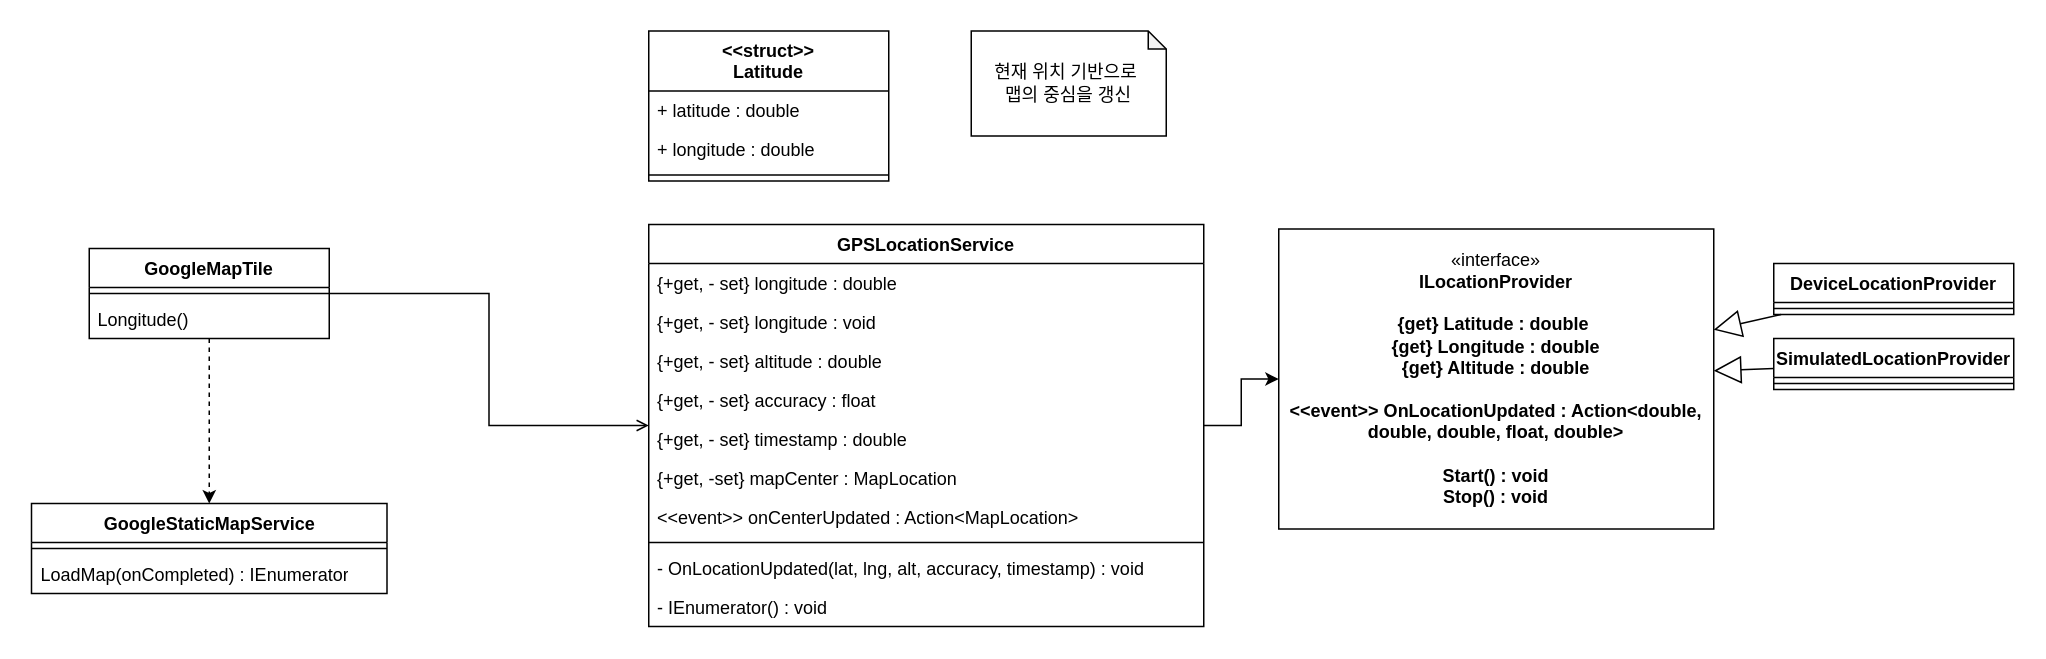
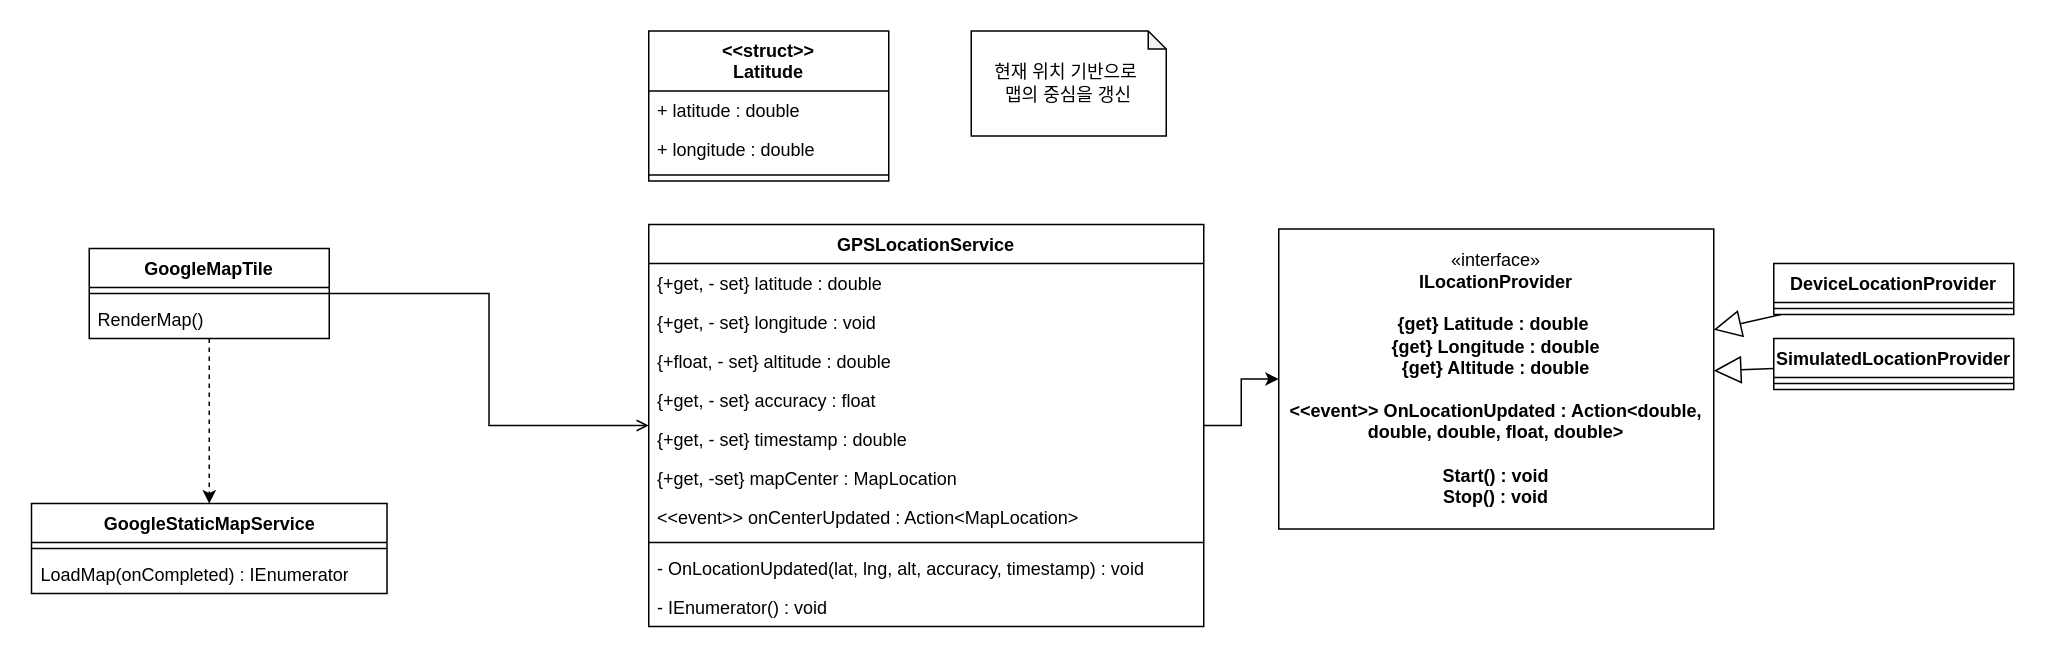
- <mxCell id="11" value="{+get, - set} longitude : double" style="text;strokeColor=none;fillColor=none;align=left;verticalAlign=top;spacingLeft=4;spacingRight=4;overflow=hidden;rotatable=0;points=[[0,0.5],[1,0.5]];portConstraint=eastwest;whiteSpace=wrap;html=1;" parent="10" vertex="1"><mxGeometry y="26" width="370" height="26" as="geometry" /></mxCell>
+ <mxCell id="11" value="{+get, - set} latitude : double" style="text;strokeColor=none;fillColor=none;align=left;verticalAlign=top;spacingLeft=4;spacingRight=4;overflow=hidden;rotatable=0;points=[[0,0.5],[1,0.5]];portConstraint=eastwest;whiteSpace=wrap;html=1;" parent="10" vertex="1"><mxGeometry y="26" width="370" height="26" as="geometry" /></mxCell>
- <mxCell id="30" value="Longitude()" style="text;strokeColor=none;fillColor=none;align=left;verticalAlign=top;spacingLeft=4;spacingRight=4;overflow=hidden;rotatable=0;points=[[0,0.5],[1,0.5]];portConstraint=eastwest;whiteSpace=wrap;html=1;" vertex="1" parent="28"><mxGeometry y="34" width="160" height="26" as="geometry" /></mxCell>
+ <mxCell id="30" value="RenderMap()" style="text;strokeColor=none;fillColor=none;align=left;verticalAlign=top;spacingLeft=4;spacingRight=4;overflow=hidden;rotatable=0;points=[[0,0.5],[1,0.5]];portConstraint=eastwest;whiteSpace=wrap;html=1;" vertex="1" parent="28"><mxGeometry y="34" width="160" height="26" as="geometry" /></mxCell>
- <mxCell id="13" value="{+get, - set} altitude : double" style="text;strokeColor=none;fillColor=none;align=left;verticalAlign=top;spacingLeft=4;spacingRight=4;overflow=hidden;rotatable=0;points=[[0,0.5],[1,0.5]];portConstraint=eastwest;whiteSpace=wrap;html=1;" parent="10" vertex="1"><mxGeometry y="78" width="370" height="26" as="geometry" /></mxCell>
+ <mxCell id="13" value="{+float, - set} altitude : double" style="text;strokeColor=none;fillColor=none;align=left;verticalAlign=top;spacingLeft=4;spacingRight=4;overflow=hidden;rotatable=0;points=[[0,0.5],[1,0.5]];portConstraint=eastwest;whiteSpace=wrap;html=1;" parent="10" vertex="1"><mxGeometry y="78" width="370" height="26" as="geometry" /></mxCell>
